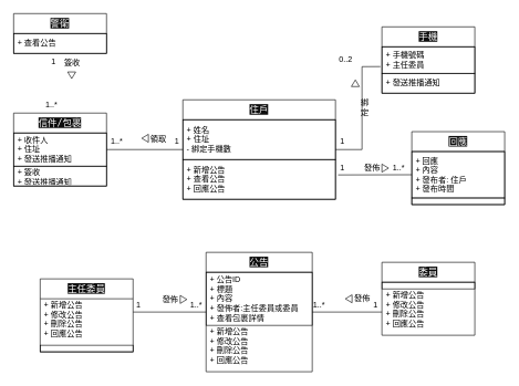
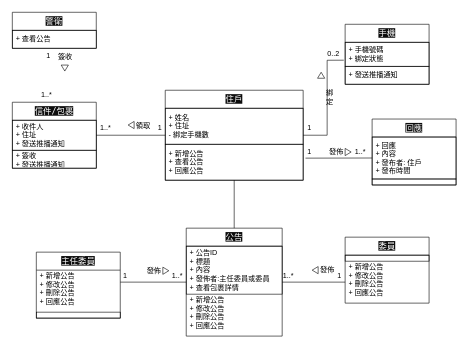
- <mxCell id="47" value="0..2" style="text;html=1;align=center;verticalAlign=middle;resizable=0;points=[];autosize=1;strokeColor=none;fillColor=none;fontSize=12;strokeWidth=0;" parent="1" vertex="1"><mxGeometry x="500" y="75" width="40" height="30" as="geometry" /></mxCell>
+ <mxCell id="47" value="0..2" style="text;html=1;align=center;verticalAlign=middle;resizable=0;points=[];autosize=1;strokeColor=none;fillColor=none;fontSize=12;strokeWidth=0;" parent="1" vertex="1"><mxGeometry x="535" y="75" width="40" height="30" as="geometry" /></mxCell>
- <mxCell id="22" value="+ 手機號碼&lt;br&gt;+ 主任委員&lt;br&gt;" style="text;strokeColor=default;fillColor=none;align=left;verticalAlign=middle;spacingLeft=4;spacingRight=4;overflow=hidden;points=[[0,0.5],[1,0.5]];portConstraint=eastwest;rotatable=0;whiteSpace=wrap;html=1;" parent="21" vertex="1"><mxGeometry y="30" width="140" height="40" as="geometry" /></mxCell>
+ <mxCell id="22" value="+ 手機號碼&lt;br&gt;+ 綁定狀態&lt;br&gt;" style="text;strokeColor=default;fillColor=none;align=left;verticalAlign=middle;spacingLeft=4;spacingRight=4;overflow=hidden;points=[[0,0.5],[1,0.5]];portConstraint=eastwest;rotatable=0;whiteSpace=wrap;html=1;" parent="21" vertex="1"><mxGeometry y="30" width="140" height="40" as="geometry" /></mxCell>
+ <mxCell id="2" style="edgeStyle=none;html=1;endArrow=none;endFill=0;" parent="1" source="5" target="15" edge="1"><mxGeometry relative="1" as="geometry" /></mxCell>
